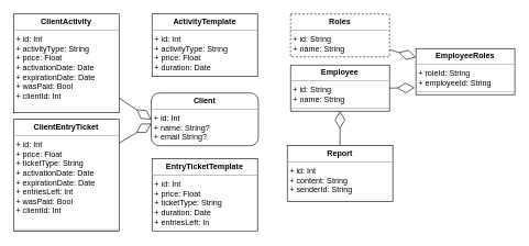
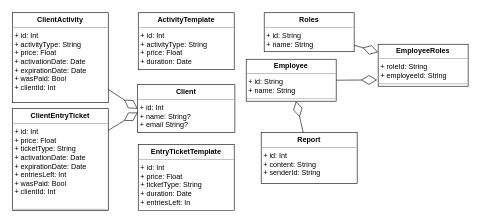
- <mxCell id="12" value="&lt;p style=&quot;margin: 0px ; margin-top: 4px ; text-align: center&quot;&gt;&lt;b&gt;Roles&lt;/b&gt;&lt;/p&gt;&lt;hr size=&quot;1&quot;&gt;&lt;p style=&quot;margin: 0px ; margin-left: 4px&quot;&gt;+ id: String&lt;/p&gt;&lt;p style=&quot;margin: 0px ; margin-left: 4px&quot;&gt;+ name: String&lt;br&gt;&lt;/p&gt;&lt;hr size=&quot;1&quot;&gt;" style="verticalAlign=top;align=left;overflow=fill;fontSize=12;fontFamily=Helvetica;html=1;dashed=1;" vertex="1" parent="1"><mxGeometry x="440" y="20.5" width="150" height="65" as="geometry" /></mxCell>
+ <mxCell id="12" value="&lt;p style=&quot;margin: 0px ; margin-top: 4px ; text-align: center&quot;&gt;&lt;b&gt;Roles&lt;/b&gt;&lt;/p&gt;&lt;hr size=&quot;1&quot;&gt;&lt;p style=&quot;margin: 0px ; margin-left: 4px&quot;&gt;+ id: String&lt;/p&gt;&lt;p style=&quot;margin: 0px ; margin-left: 4px&quot;&gt;+ name: String&lt;br&gt;&lt;/p&gt;&lt;hr size=&quot;1&quot;&gt;" style="verticalAlign=top;align=left;overflow=fill;fontSize=12;fontFamily=Helvetica;html=1;" vertex="1" parent="1"><mxGeometry x="440" y="20.5" width="150" height="65" as="geometry" /></mxCell>
- <mxCell id="10" value="&lt;p style=&quot;margin: 0px ; margin-top: 4px ; text-align: center&quot;&gt;&lt;b&gt;Employee&lt;/b&gt;&lt;br&gt;&lt;/p&gt;&lt;hr size=&quot;1&quot;&gt;&lt;p style=&quot;margin: 0px ; margin-left: 4px&quot;&gt;+ id: String&lt;/p&gt;&lt;p style=&quot;margin: 0px ; margin-left: 4px&quot;&gt;+ name: String&lt;br&gt;&lt;/p&gt;&lt;hr size=&quot;1&quot;&gt;" style="verticalAlign=top;align=left;overflow=fill;fontSize=12;fontFamily=Helvetica;html=1;" vertex="1" parent="1"><mxGeometry x="440" y="98" width="150" height="70" as="geometry" /></mxCell>
+ <mxCell id="10" value="&lt;p style=&quot;margin: 0px ; margin-top: 4px ; text-align: center&quot;&gt;&lt;b&gt;Employee&lt;/b&gt;&lt;br&gt;&lt;/p&gt;&lt;hr size=&quot;1&quot;&gt;&lt;p style=&quot;margin: 0px ; margin-left: 4px&quot;&gt;+ id: String&lt;/p&gt;&lt;p style=&quot;margin: 0px ; margin-left: 4px&quot;&gt;+ name: String&lt;br&gt;&lt;/p&gt;&lt;hr size=&quot;1&quot;&gt;" style="verticalAlign=top;align=left;overflow=fill;fontSize=12;fontFamily=Helvetica;html=1;" vertex="1" parent="1"><mxGeometry x="410" y="98" width="150" height="70" as="geometry" /></mxCell>
- <mxCell id="4" value="&lt;p style=&quot;margin: 0px ; margin-top: 4px ; text-align: center&quot;&gt;&lt;b&gt;Client&lt;/b&gt;&lt;/p&gt;&lt;hr size=&quot;1&quot;&gt;&lt;p style=&quot;margin: 0px ; margin-left: 4px&quot;&gt;+ id: Int&lt;/p&gt;&lt;p style=&quot;margin: 0px ; margin-left: 4px&quot;&gt;+ name: String?&lt;/p&gt;&lt;p style=&quot;margin: 0px ; margin-left: 4px&quot;&gt;+ email String?&lt;br&gt;&lt;/p&gt;" style="verticalAlign=top;align=left;overflow=fill;fontSize=12;fontFamily=Helvetica;html=1;rounded=1;" vertex="1" parent="1"><mxGeometry x="228.85" y="140.5" width="162.31" height="80" as="geometry" /></mxCell>
+ <mxCell id="4" value="&lt;p style=&quot;margin: 0px ; margin-top: 4px ; text-align: center&quot;&gt;&lt;b&gt;Client&lt;/b&gt;&lt;/p&gt;&lt;hr size=&quot;1&quot;&gt;&lt;p style=&quot;margin: 0px ; margin-left: 4px&quot;&gt;+ id: Int&lt;/p&gt;&lt;p style=&quot;margin: 0px ; margin-left: 4px&quot;&gt;+ name: String?&lt;/p&gt;&lt;p style=&quot;margin: 0px ; margin-left: 4px&quot;&gt;+ email String?&lt;br&gt;&lt;/p&gt;" style="verticalAlign=top;align=left;overflow=fill;fontSize=12;fontFamily=Helvetica;html=1;" vertex="1" parent="1"><mxGeometry x="228.85" y="140.5" width="162.31" height="80" as="geometry" /></mxCell>
